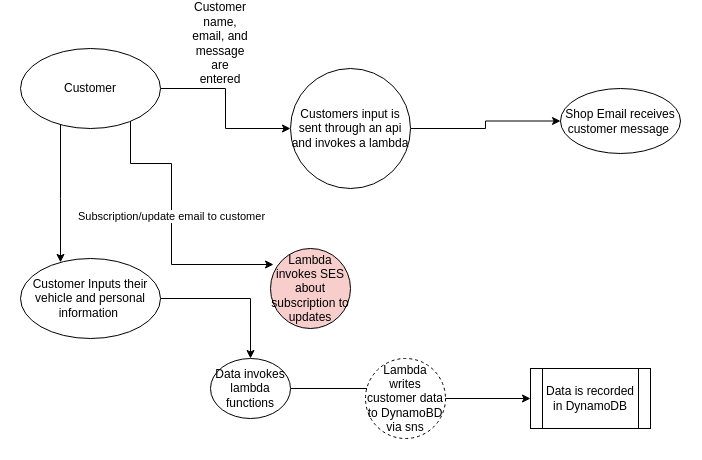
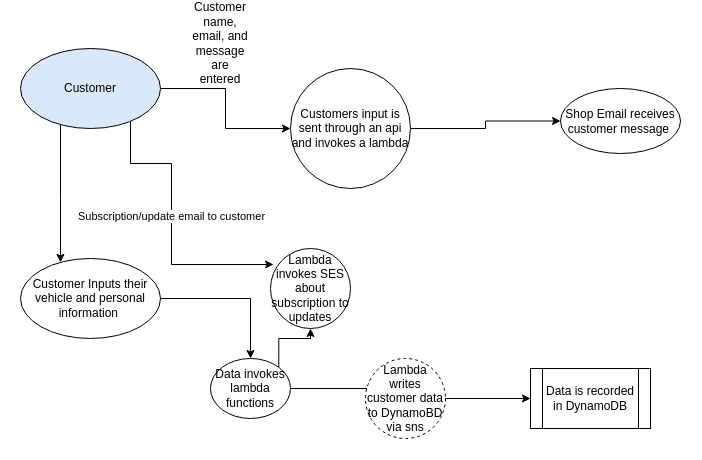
- <mxCell id="5" value="Customer" style="ellipse;whiteSpace=wrap;html=1;" vertex="1" parent="1"><mxGeometry x="20" y="40" width="140" height="80" as="geometry" /></mxCell>
+ <mxCell id="5" value="Customer" style="ellipse;whiteSpace=wrap;html=1;fillColor=#dae8fc;" vertex="1" parent="1"><mxGeometry x="20" y="40" width="140" height="80" as="geometry" /></mxCell>
- <mxCell id="15" value="Lambda invokes SES about subscription to updates" style="ellipse;whiteSpace=wrap;html=1;aspect=fixed;fillColor=#f8cecc;" vertex="1" parent="1"><mxGeometry x="270" y="240" width="80" height="80" as="geometry" /></mxCell>
+ <mxCell id="15" value="Lambda invokes SES about subscription to updates" style="ellipse;whiteSpace=wrap;html=1;aspect=fixed;" vertex="1" parent="1"><mxGeometry x="270" y="240" width="80" height="80" as="geometry" /></mxCell>
+ <mxCell id="12" style="edgeStyle=orthogonalEdgeStyle;rounded=0;orthogonalLoop=1;jettySize=auto;html=1;exitX=1;exitY=0;exitDx=0;exitDy=0;" edge="1" parent="1" source="13" target="15"><mxGeometry relative="1" as="geometry"><mxPoint x="310" y="280" as="targetPoint" /></mxGeometry></mxCell>
